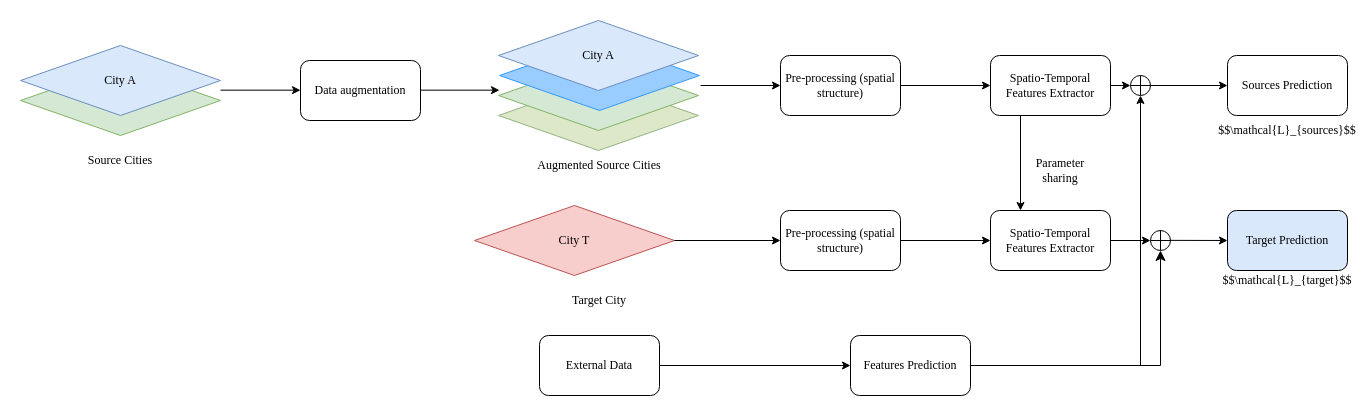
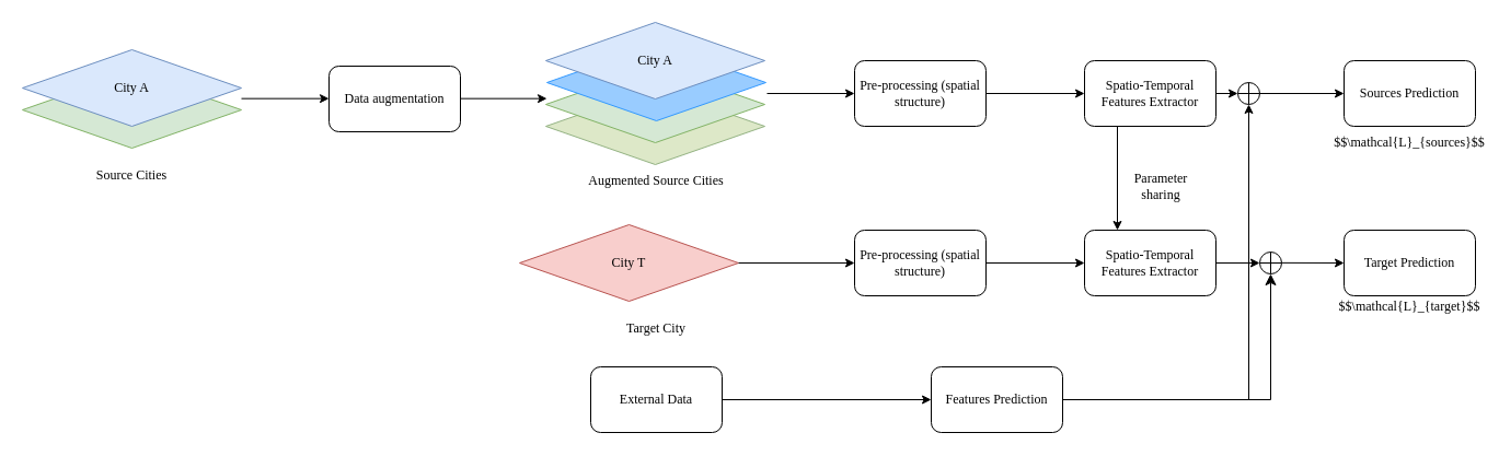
- <mxCell id="28" value="Target Prediction" style="rounded=1;whiteSpace=wrap;html=1;fontFamily=Tahoma;fillColor=#dae8fc;" vertex="1" parent="1"><mxGeometry x="1227" y="210" width="120" height="60" as="geometry" /></mxCell>
+ <mxCell id="28" value="Target Prediction" style="rounded=1;whiteSpace=wrap;html=1;fontFamily=Tahoma;" vertex="1" parent="1"><mxGeometry x="1227" y="210" width="120" height="60" as="geometry" /></mxCell>
